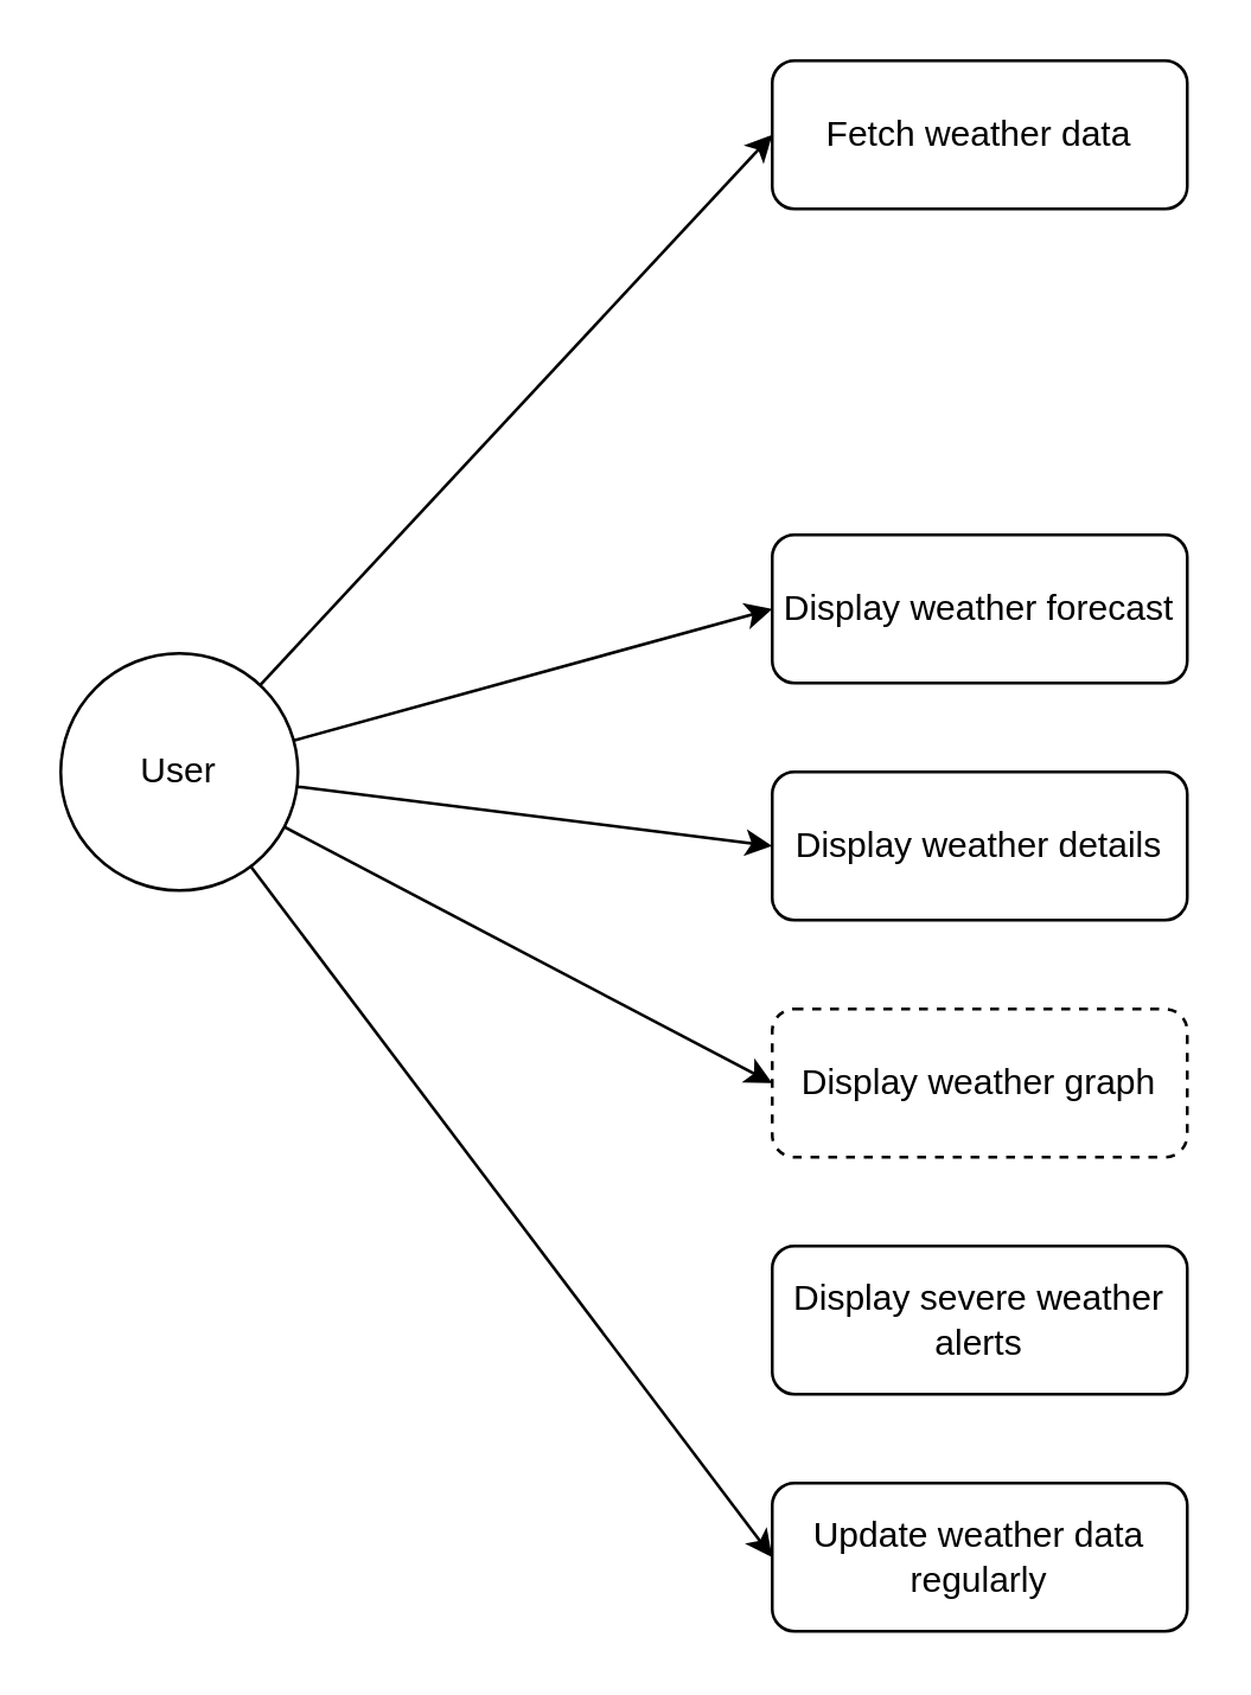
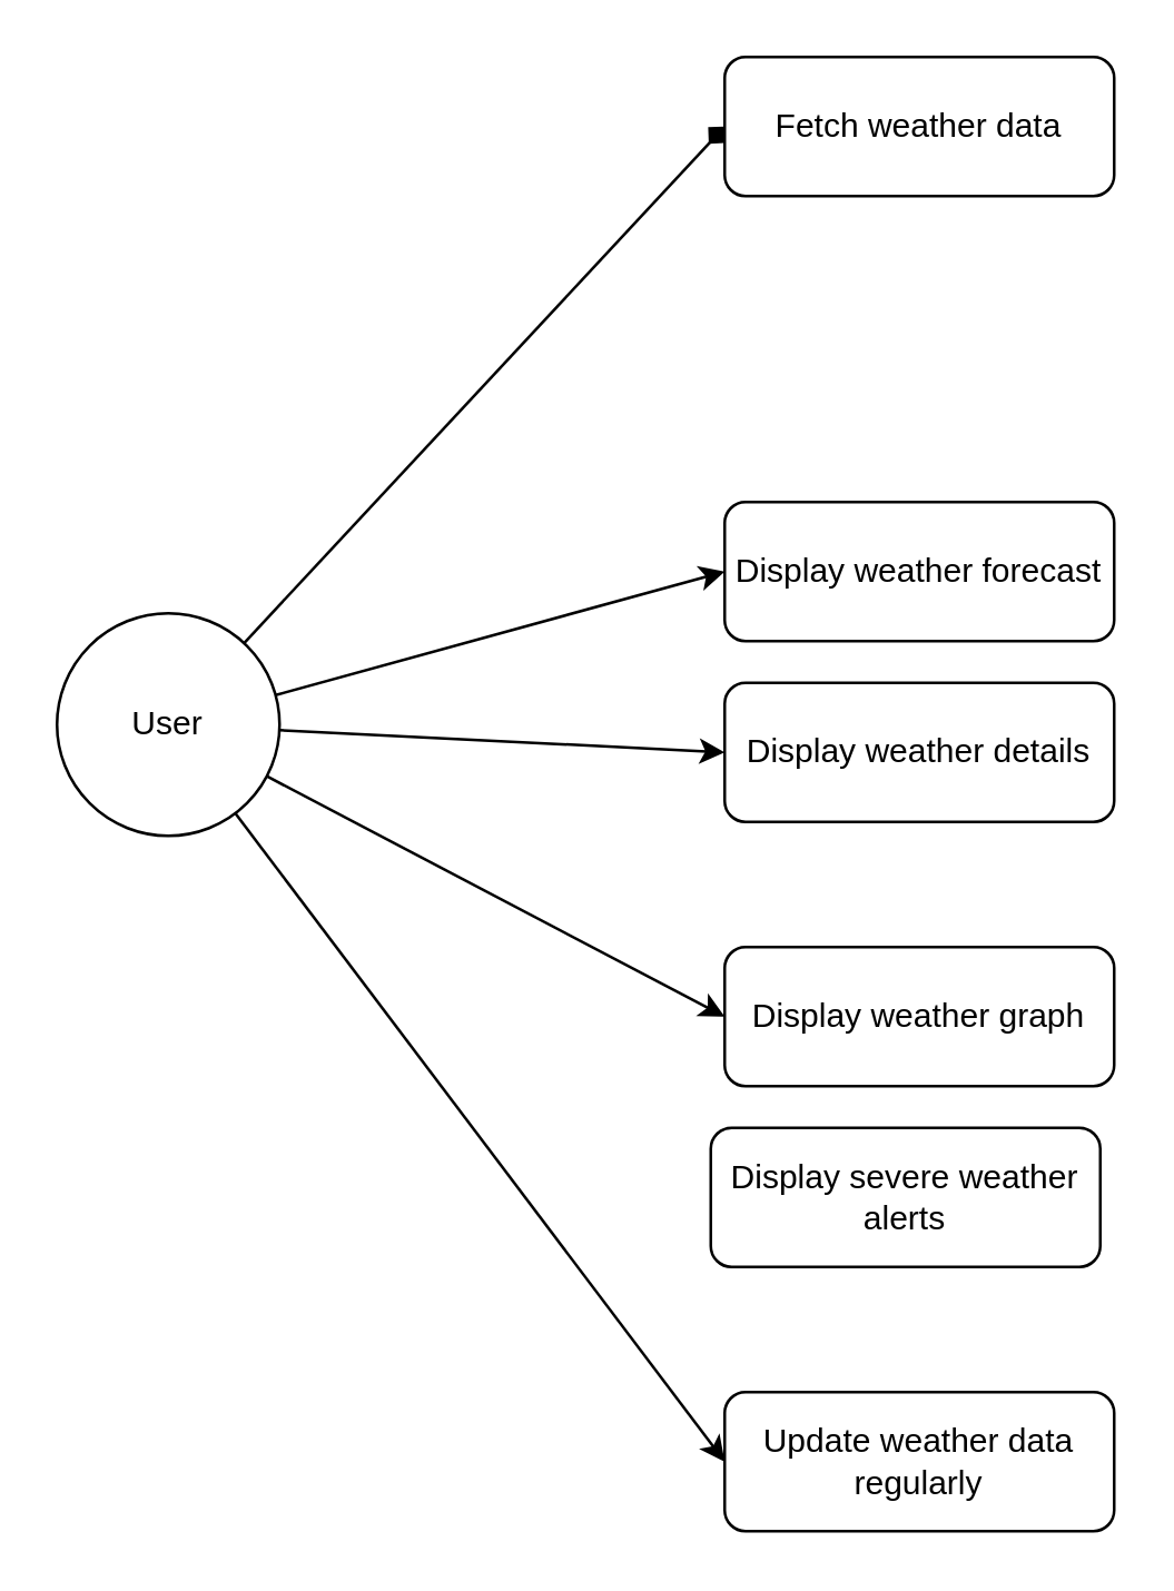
- <mxCell id="9" style="entryX=0;entryY=0.5;entryDx=0;entryDy=0;" edge="1" parent="1" source="2" target="3"><mxGeometry relative="1" as="geometry" /></mxCell>
+ <mxCell id="9" style="entryX=0;entryY=0.5;entryDx=0;entryDy=0;endArrow=diamond;" edge="1" parent="1" source="2" target="3"><mxGeometry relative="1" as="geometry" /></mxCell>
- <mxCell id="5" value="Display weather details" style="rounded=1;whiteSpace=wrap;html=1;" vertex="1" parent="1"><mxGeometry x="260" y="260" width="140" height="50" as="geometry" /></mxCell>
+ <mxCell id="5" value="Display weather details" style="rounded=1;whiteSpace=wrap;html=1;" vertex="1" parent="1"><mxGeometry x="260" y="245" width="140" height="50" as="geometry" /></mxCell>
- <mxCell id="6" value="Display weather graph" style="rounded=1;whiteSpace=wrap;html=1;dashed=1;" vertex="1" parent="1"><mxGeometry x="260" y="340" width="140" height="50" as="geometry" /></mxCell>
+ <mxCell id="6" value="Display weather graph" style="rounded=1;whiteSpace=wrap;html=1;" vertex="1" parent="1"><mxGeometry x="260" y="340" width="140" height="50" as="geometry" /></mxCell>
- <mxCell id="7" value="Display severe weather alerts" style="rounded=1;whiteSpace=wrap;html=1;" vertex="1" parent="1"><mxGeometry x="260" y="420" width="140" height="50" as="geometry" /></mxCell>
+ <mxCell id="7" value="Display severe weather alerts" style="rounded=1;whiteSpace=wrap;html=1;" vertex="1" parent="1"><mxGeometry x="255" y="405" width="140" height="50" as="geometry" /></mxCell>
